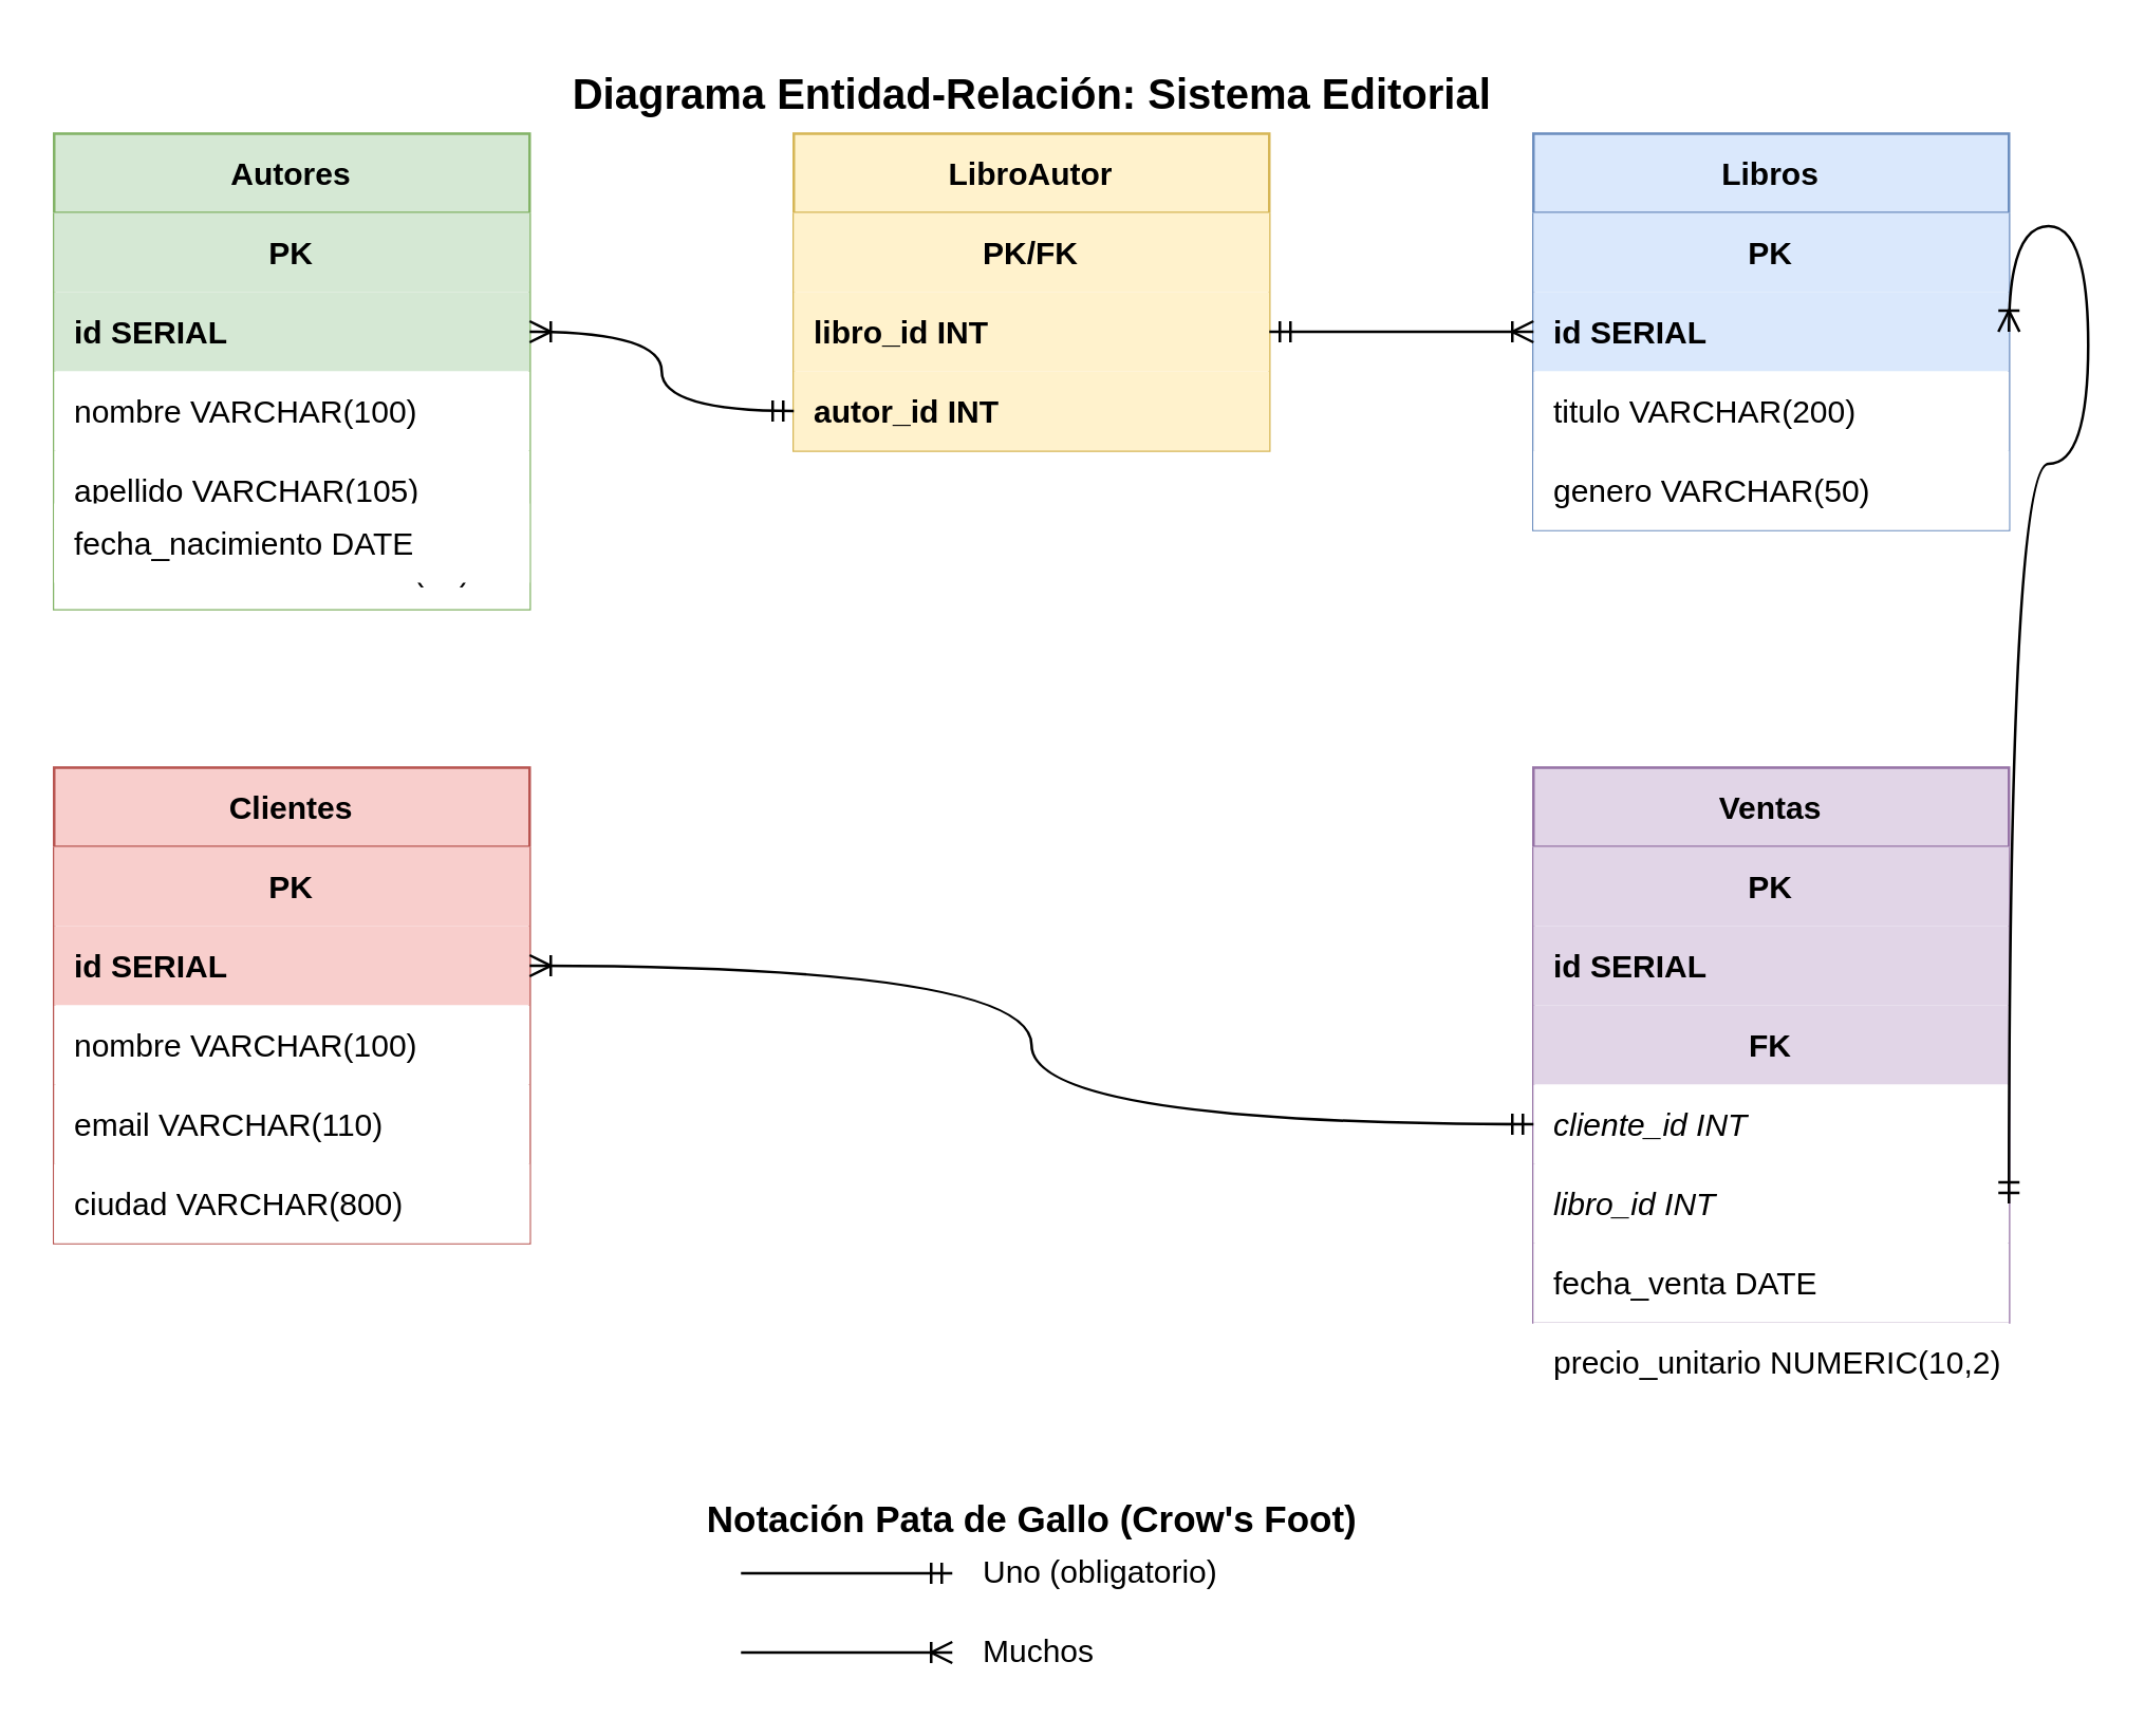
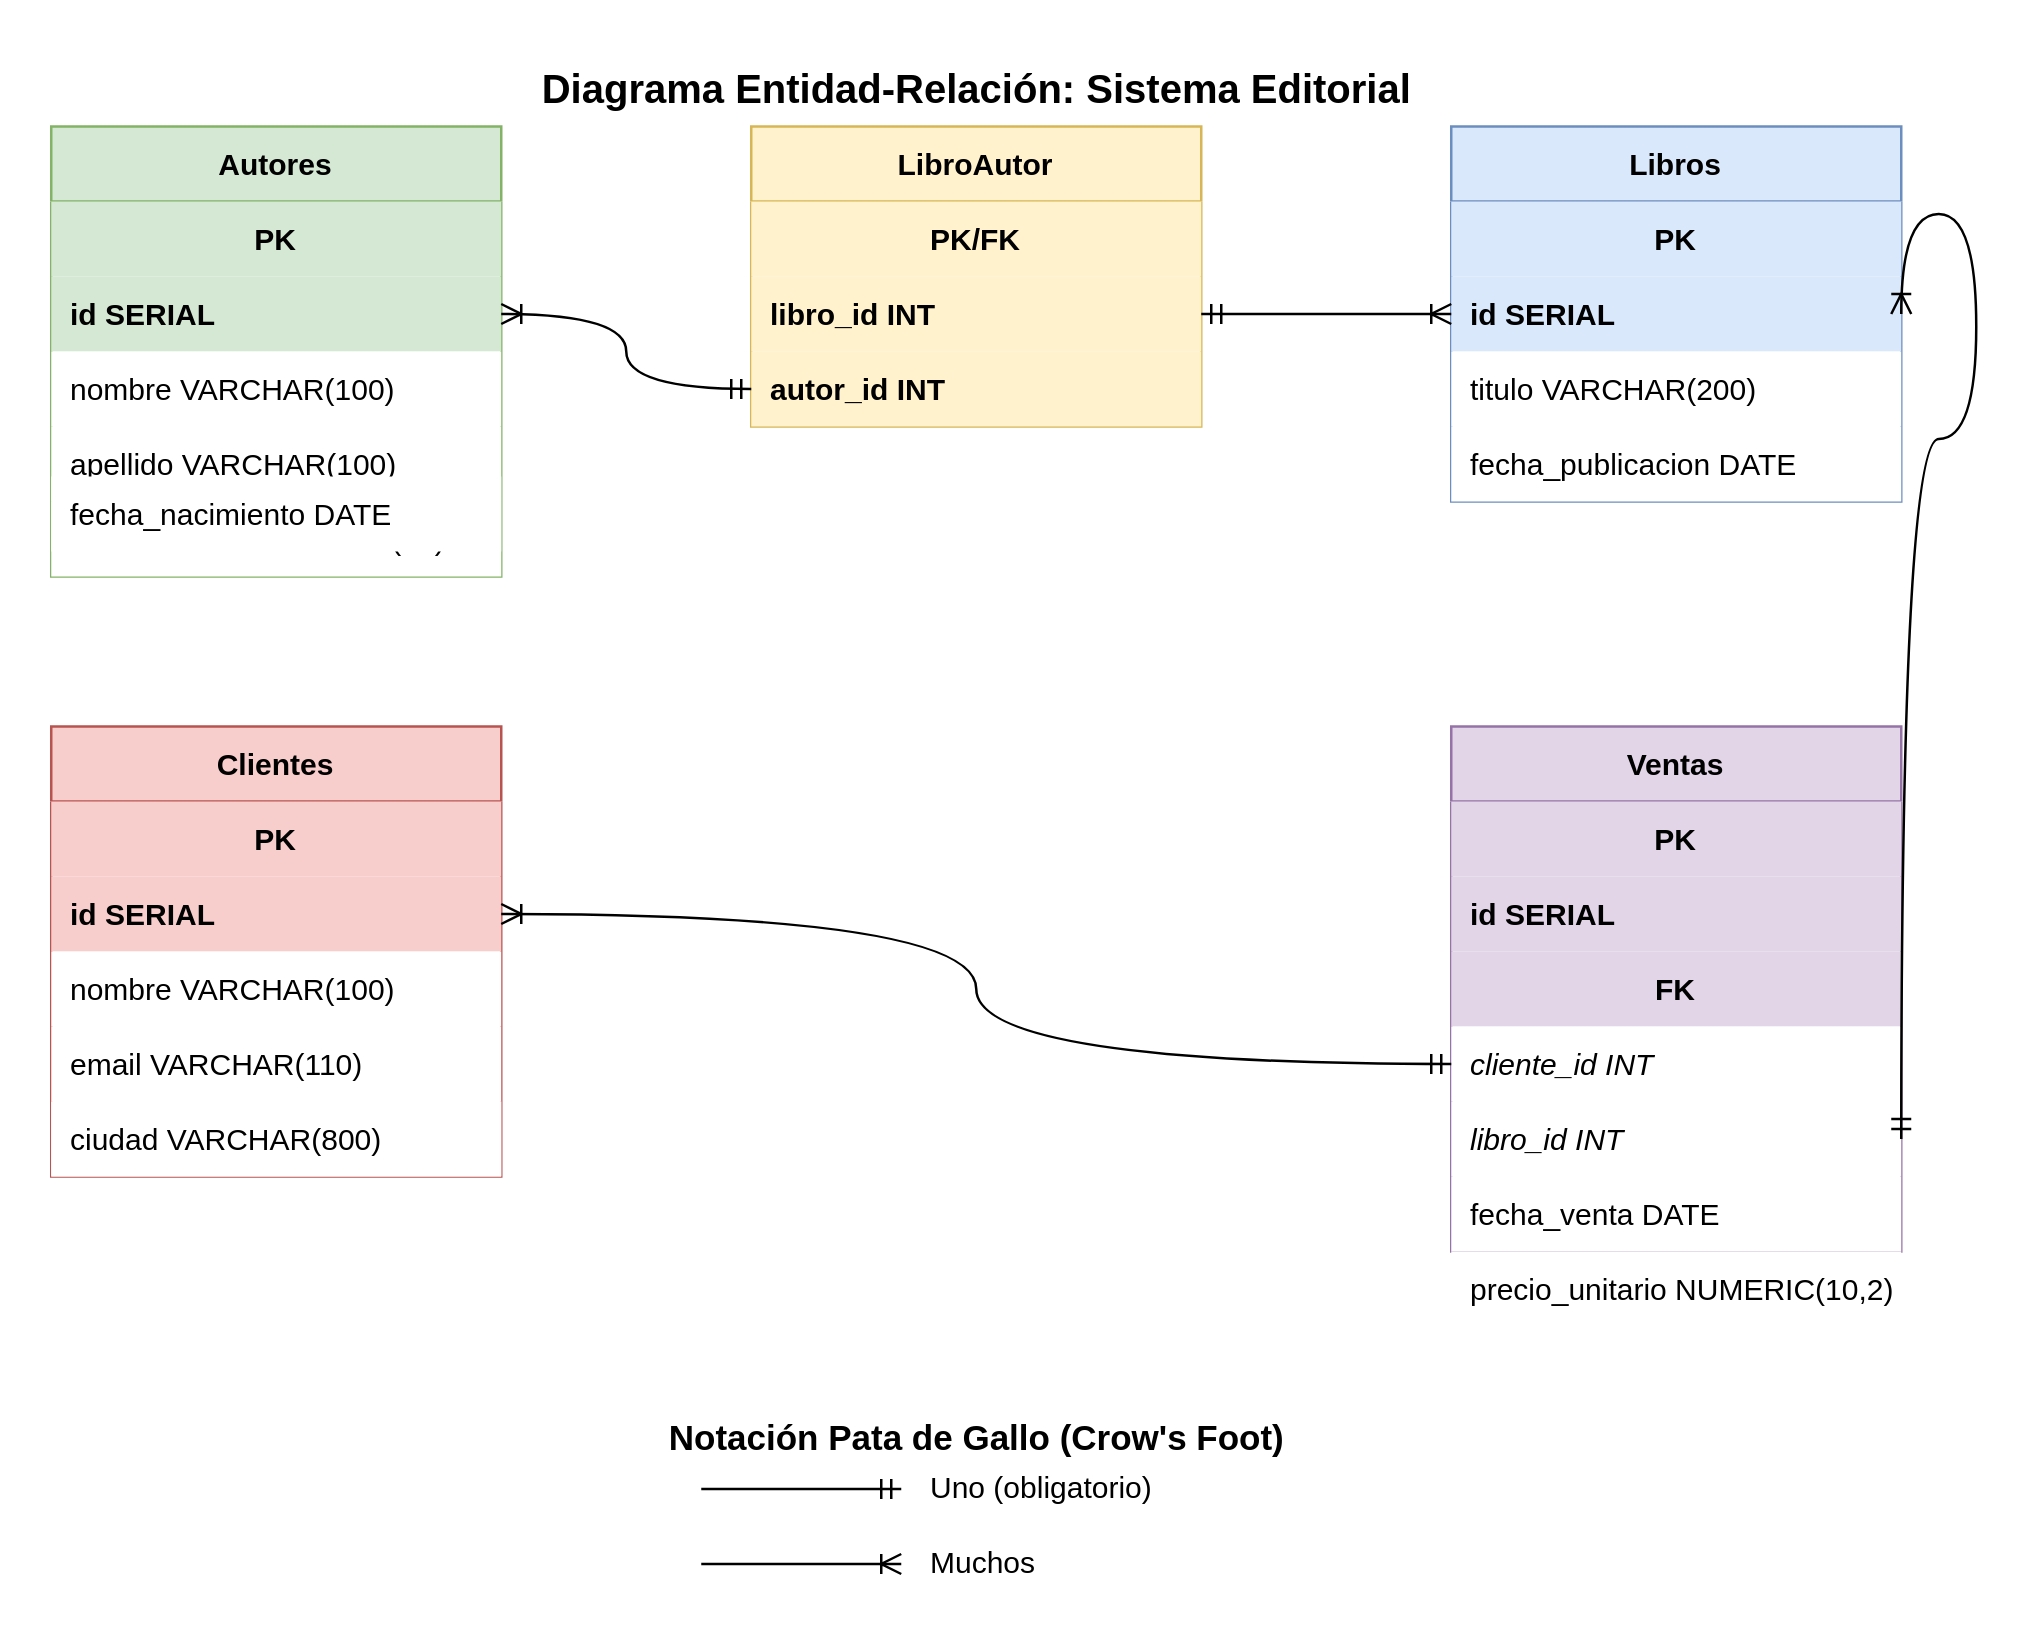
- <mxCell id="14" value="genero VARCHAR(50)" style="shape=partialRectangle;top=0;left=0;bottom=0;right=0;align=left;spacingLeft=6;overflow=hidden;" vertex="1" parent="1"><mxGeometry x="580" y="170" width="180" height="30" as="geometry" /></mxCell>
- <mxCell id="6" value="apellido VARCHAR(105)" style="shape=partialRectangle;top=0;left=0;bottom=0;right=0;align=left;spacingLeft=6;overflow=hidden;" vertex="1" parent="2"><mxGeometry y="120" width="180" height="30" as="geometry" /></mxCell>
+ <mxCell id="6" value="apellido VARCHAR(100)" style="shape=partialRectangle;top=0;left=0;bottom=0;right=0;align=left;spacingLeft=6;overflow=hidden;" vertex="1" parent="2"><mxGeometry y="120" width="180" height="30" as="geometry" /></mxCell>
